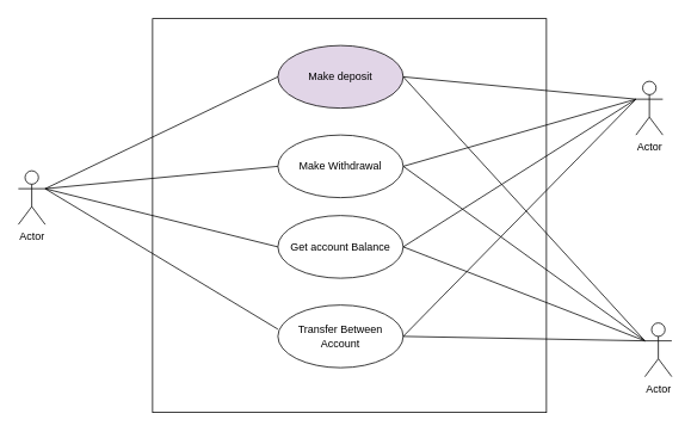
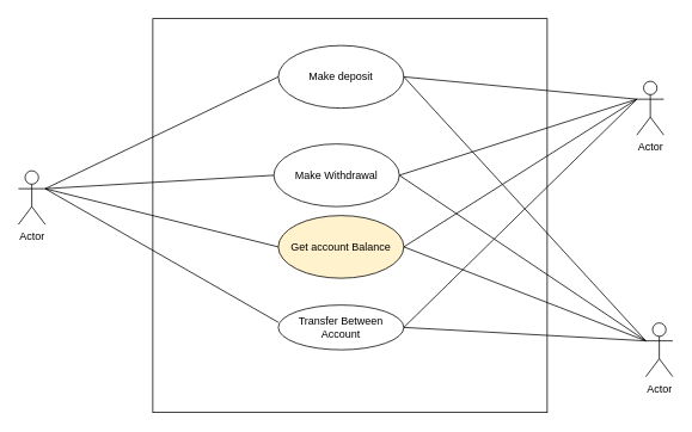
- <mxCell id="6" value="Make deposit" style="ellipse;whiteSpace=wrap;html=1;fillColor=#e1d5e7;" vertex="1" parent="1"><mxGeometry x="310" y="50" width="140" height="70" as="geometry" /></mxCell>
+ <mxCell id="6" value="Make deposit" style="ellipse;whiteSpace=wrap;html=1;" vertex="1" parent="1"><mxGeometry x="310" y="50" width="140" height="70" as="geometry" /></mxCell>
- <mxCell id="7" value="Make Withdrawal" style="ellipse;whiteSpace=wrap;html=1;" vertex="1" parent="1"><mxGeometry x="310" y="150" width="140" height="70" as="geometry" /></mxCell>
+ <mxCell id="7" value="Make Withdrawal" style="ellipse;whiteSpace=wrap;html=1;" vertex="1" parent="1"><mxGeometry x="305" y="160" width="140" height="70" as="geometry" /></mxCell>
- <mxCell id="8" value="Get account Balance" style="ellipse;whiteSpace=wrap;html=1;" vertex="1" parent="1"><mxGeometry x="310" y="240" width="140" height="70" as="geometry" /></mxCell>
+ <mxCell id="8" value="Get account Balance" style="ellipse;whiteSpace=wrap;html=1;fillColor=#fff2cc;" vertex="1" parent="1"><mxGeometry x="310" y="240" width="140" height="70" as="geometry" /></mxCell>
- <mxCell id="9" value="Transfer Between Account" style="ellipse;whiteSpace=wrap;html=1;" vertex="1" parent="1"><mxGeometry x="310" y="340" width="140" height="70" as="geometry" /></mxCell>
+ <mxCell id="9" value="Transfer Between Account" style="ellipse;whiteSpace=wrap;html=1;" vertex="1" parent="1"><mxGeometry x="310" y="340" width="140" height="50" as="geometry" /></mxCell>
